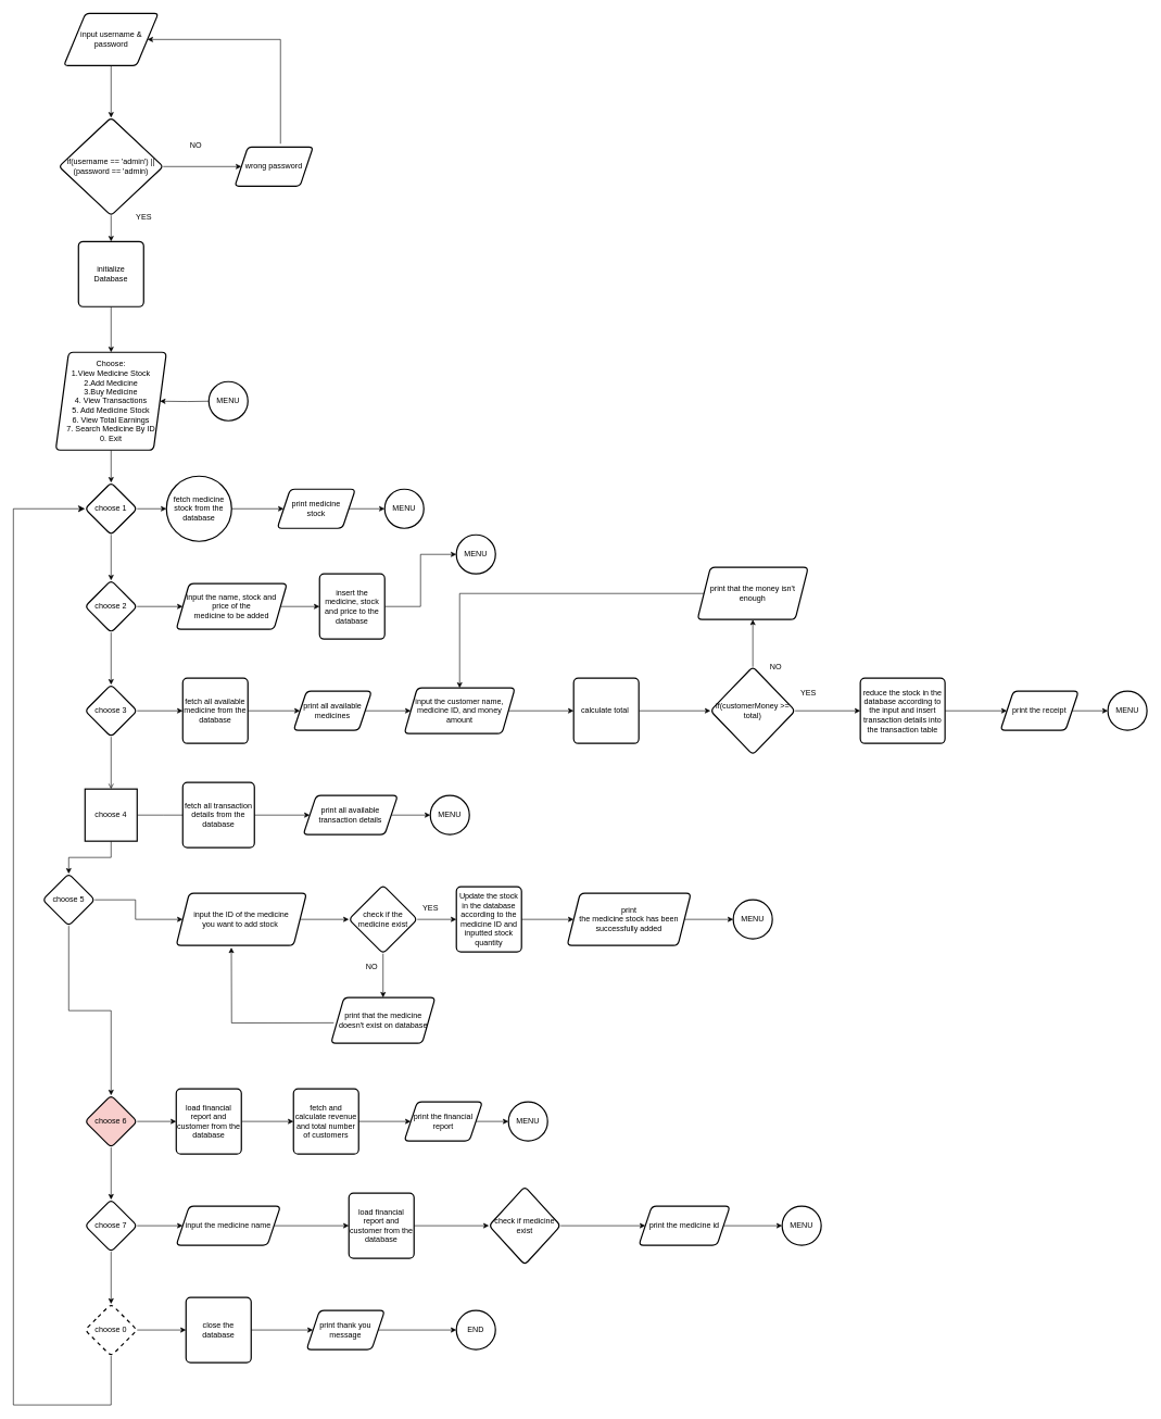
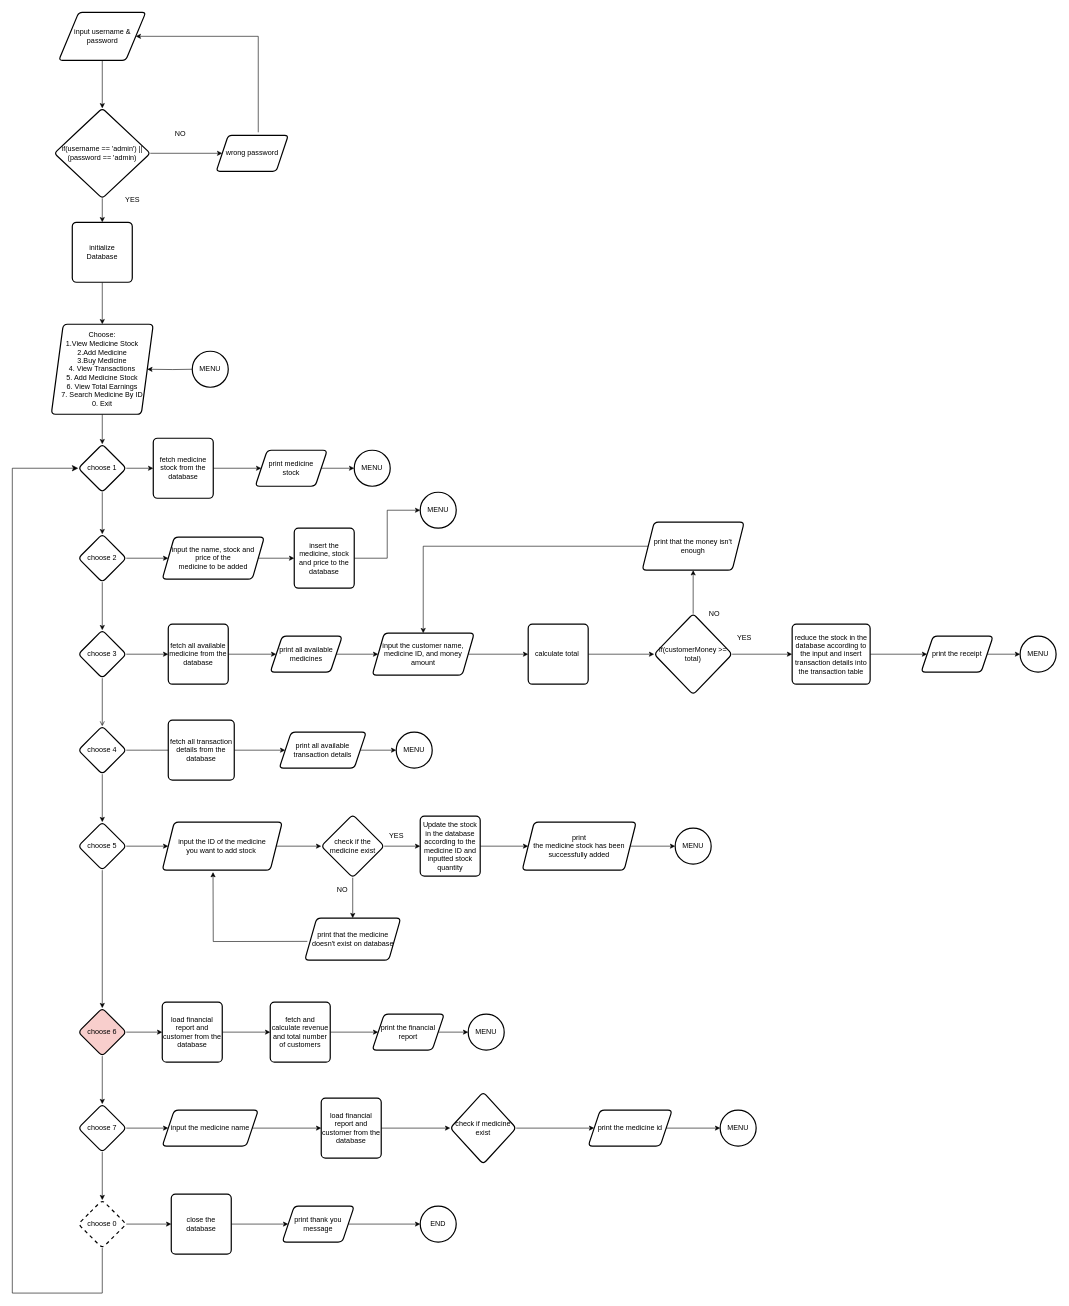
- <mxCell id="19" value="fetch medicine stock from the database" style="ellipse;whiteSpace=wrap;html=1;absoluteArcSize=1;arcSize=14;strokeWidth=2;" parent="1" vertex="1"><mxGeometry x="255" y="730" width="100" height="100" as="geometry" /></mxCell>
+ <mxCell id="19" value="fetch medicine stock from the database" style="rounded=1;whiteSpace=wrap;html=1;absoluteArcSize=1;arcSize=14;strokeWidth=2;" parent="1" vertex="1"><mxGeometry x="255" y="730" width="100" height="100" as="geometry" /></mxCell>
- <mxCell id="58" value="choose 4" style="whiteSpace=wrap;html=1;arcSize=14;strokeWidth=2;rounded=0;" parent="1" vertex="1"><mxGeometry x="130" y="1210" width="80" height="80" as="geometry" /></mxCell>
+ <mxCell id="58" value="choose 4" style="rhombus;whiteSpace=wrap;html=1;rounded=1;arcSize=14;strokeWidth=2;" parent="1" vertex="1"><mxGeometry x="130" y="1210" width="80" height="80" as="geometry" /></mxCell>
- <mxCell id="66" value="choose 5" style="rhombus;whiteSpace=wrap;html=1;rounded=1;arcSize=14;strokeWidth=2;" parent="1" vertex="1"><mxGeometry x="65" y="1340" width="80" height="80" as="geometry" /></mxCell>
+ <mxCell id="66" value="choose 5" style="rhombus;whiteSpace=wrap;html=1;rounded=1;arcSize=14;strokeWidth=2;" parent="1" vertex="1"><mxGeometry x="130" y="1370" width="80" height="80" as="geometry" /></mxCell>
